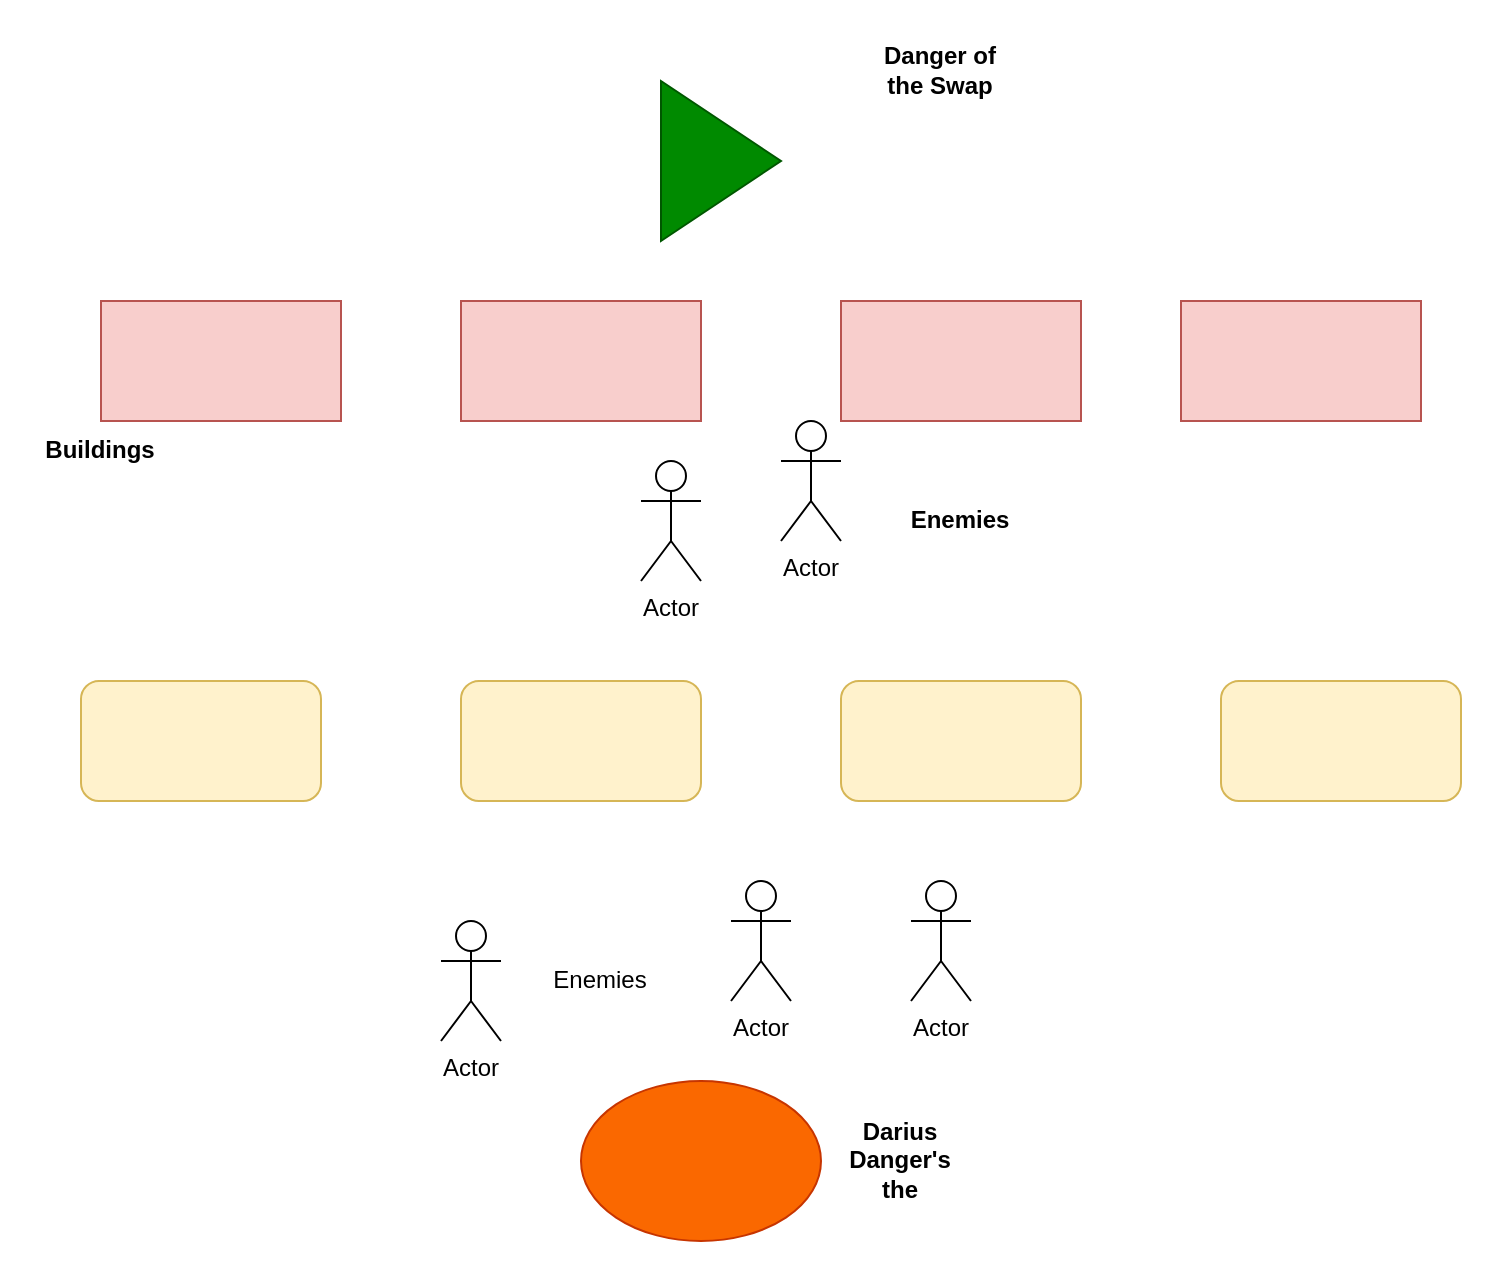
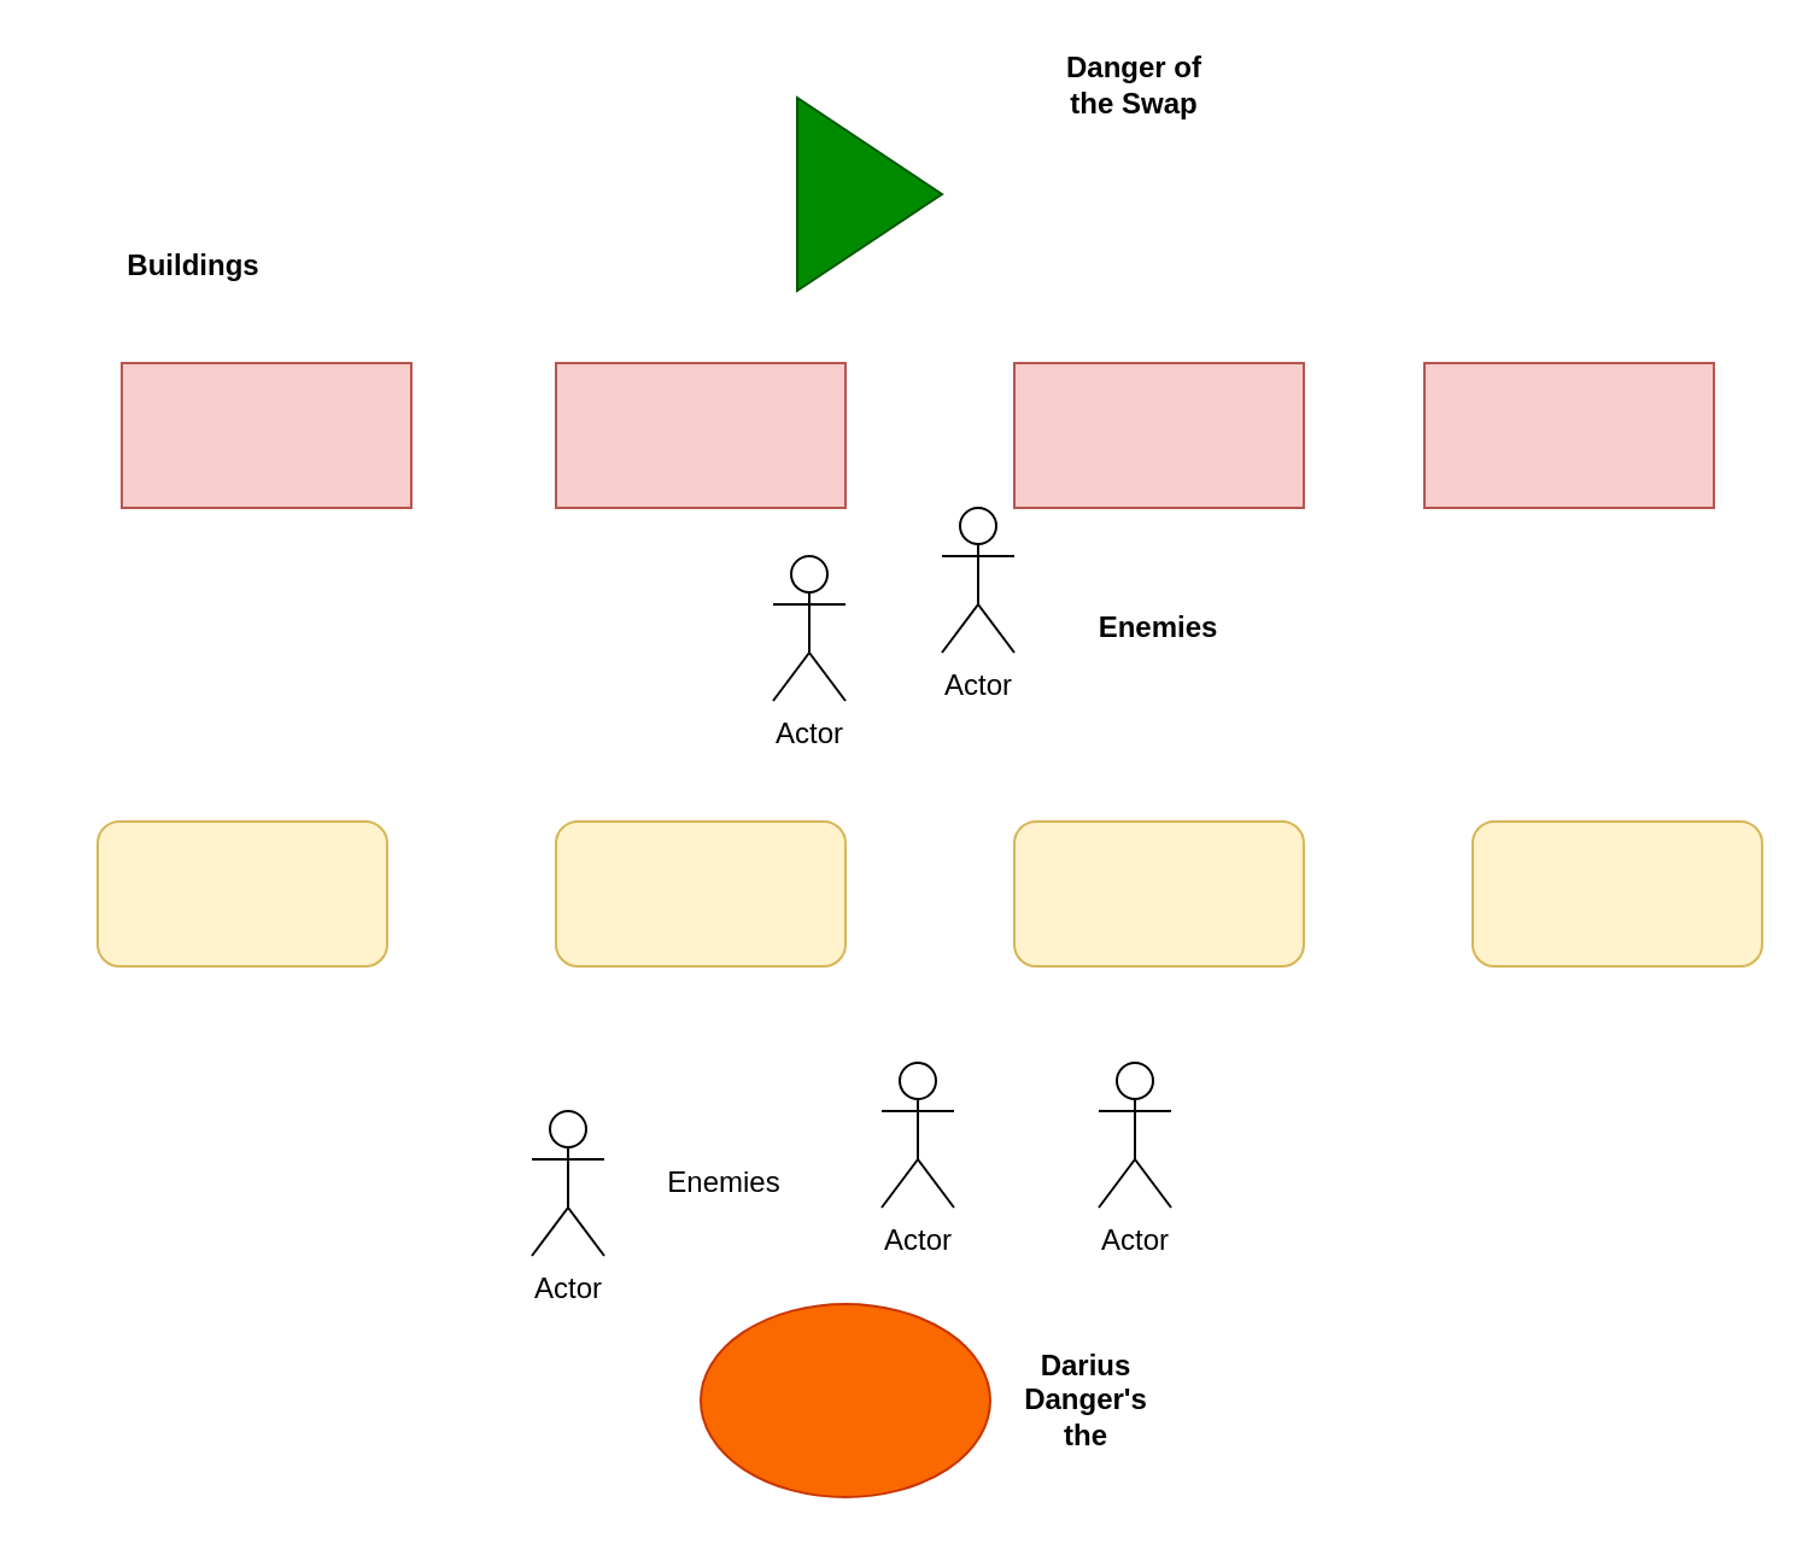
- <mxCell id="11" value="&lt;b&gt;Buildings&lt;/b&gt;" style="text;html=1;strokeColor=none;fillColor=none;align=center;verticalAlign=middle;whiteSpace=wrap;rounded=0;" parent="1" vertex="1"><mxGeometry x="20" y="210" width="60" height="30" as="geometry" /></mxCell>
+ <mxCell id="11" value="&lt;b&gt;Buildings&lt;/b&gt;" style="text;html=1;strokeColor=none;fillColor=none;align=center;verticalAlign=middle;whiteSpace=wrap;rounded=0;" parent="1" vertex="1"><mxGeometry x="50" y="95" width="60" height="30" as="geometry" /></mxCell>
